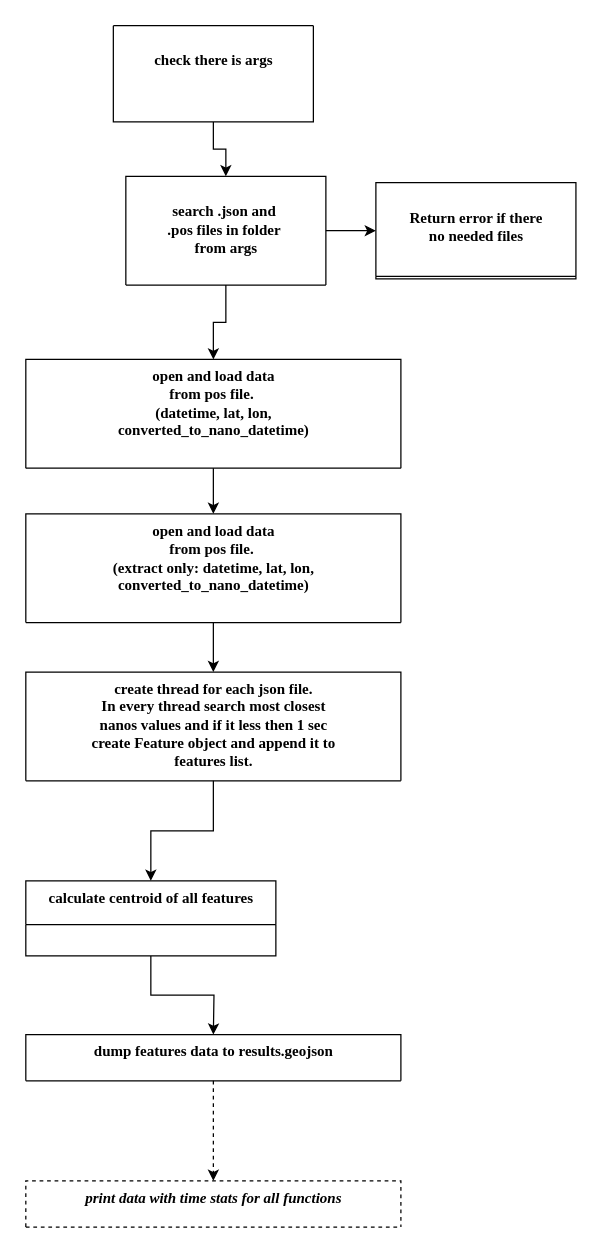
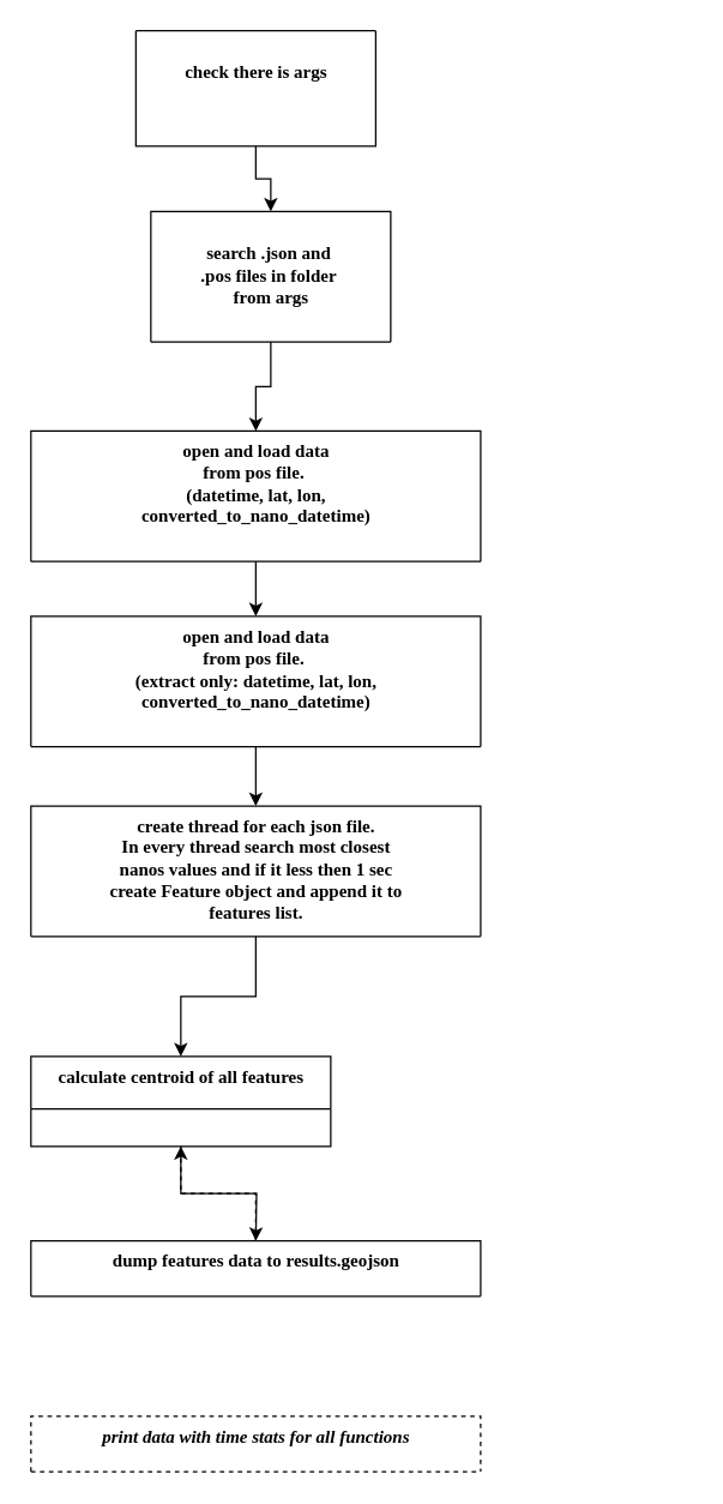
- <mxCell id="2" value="" style="edgeStyle=orthogonalEdgeStyle;rounded=0;orthogonalLoop=1;jettySize=auto;html=1;" parent="1" source="4" target="18" edge="1"><mxGeometry relative="1" as="geometry" /></mxCell>
- <mxCell id="18" value="&lt;br&gt;Return error if there&lt;br&gt;no needed files&lt;br&gt;" style="swimlane;html=1;fontStyle=1;align=center;verticalAlign=top;childLayout=stackLayout;horizontal=1;startSize=75;horizontalStack=0;resizeParent=1;resizeLast=0;collapsible=1;marginBottom=0;swimlaneFillColor=#ffffff;rounded=0;shadow=0;comic=0;labelBackgroundColor=none;strokeColor=#000000;strokeWidth=1;fillColor=none;fontFamily=Verdana;fontSize=12;fontColor=#000000;" parent="1" vertex="1"><mxGeometry x="300" y="145.5" width="160" height="77" as="geometry" /></mxCell>
- <mxCell id="13" value="" style="edgeStyle=orthogonalEdgeStyle;rounded=0;orthogonalLoop=1;jettySize=auto;html=1;dashed=1;" parent="1" source="14" target="15" edge="1"><mxGeometry relative="1" as="geometry" /></mxCell>
+ <mxCell id="13" value="" style="edgeStyle=orthogonalEdgeStyle;rounded=0;orthogonalLoop=1;jettySize=auto;html=1;dashed=1;" parent="1" source="14" target="12" edge="1"><mxGeometry relative="1" as="geometry" /></mxCell>
